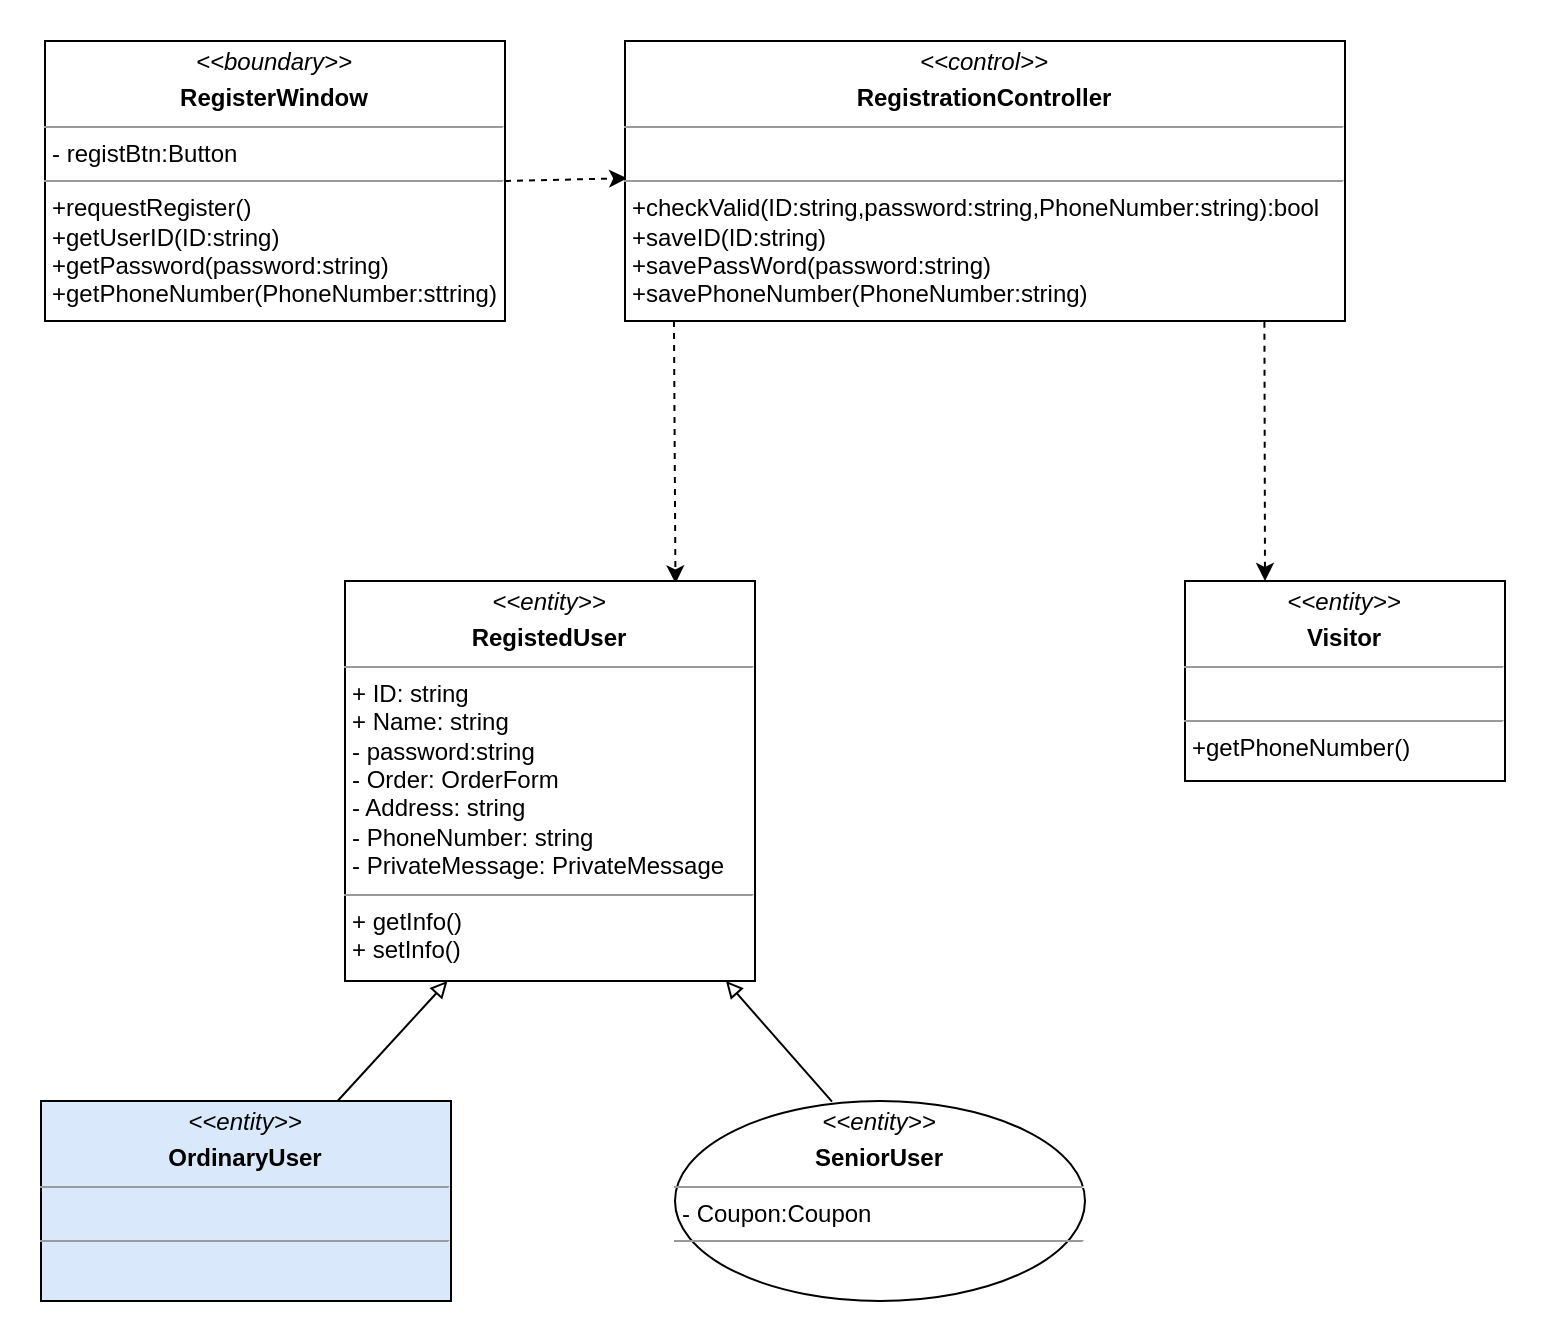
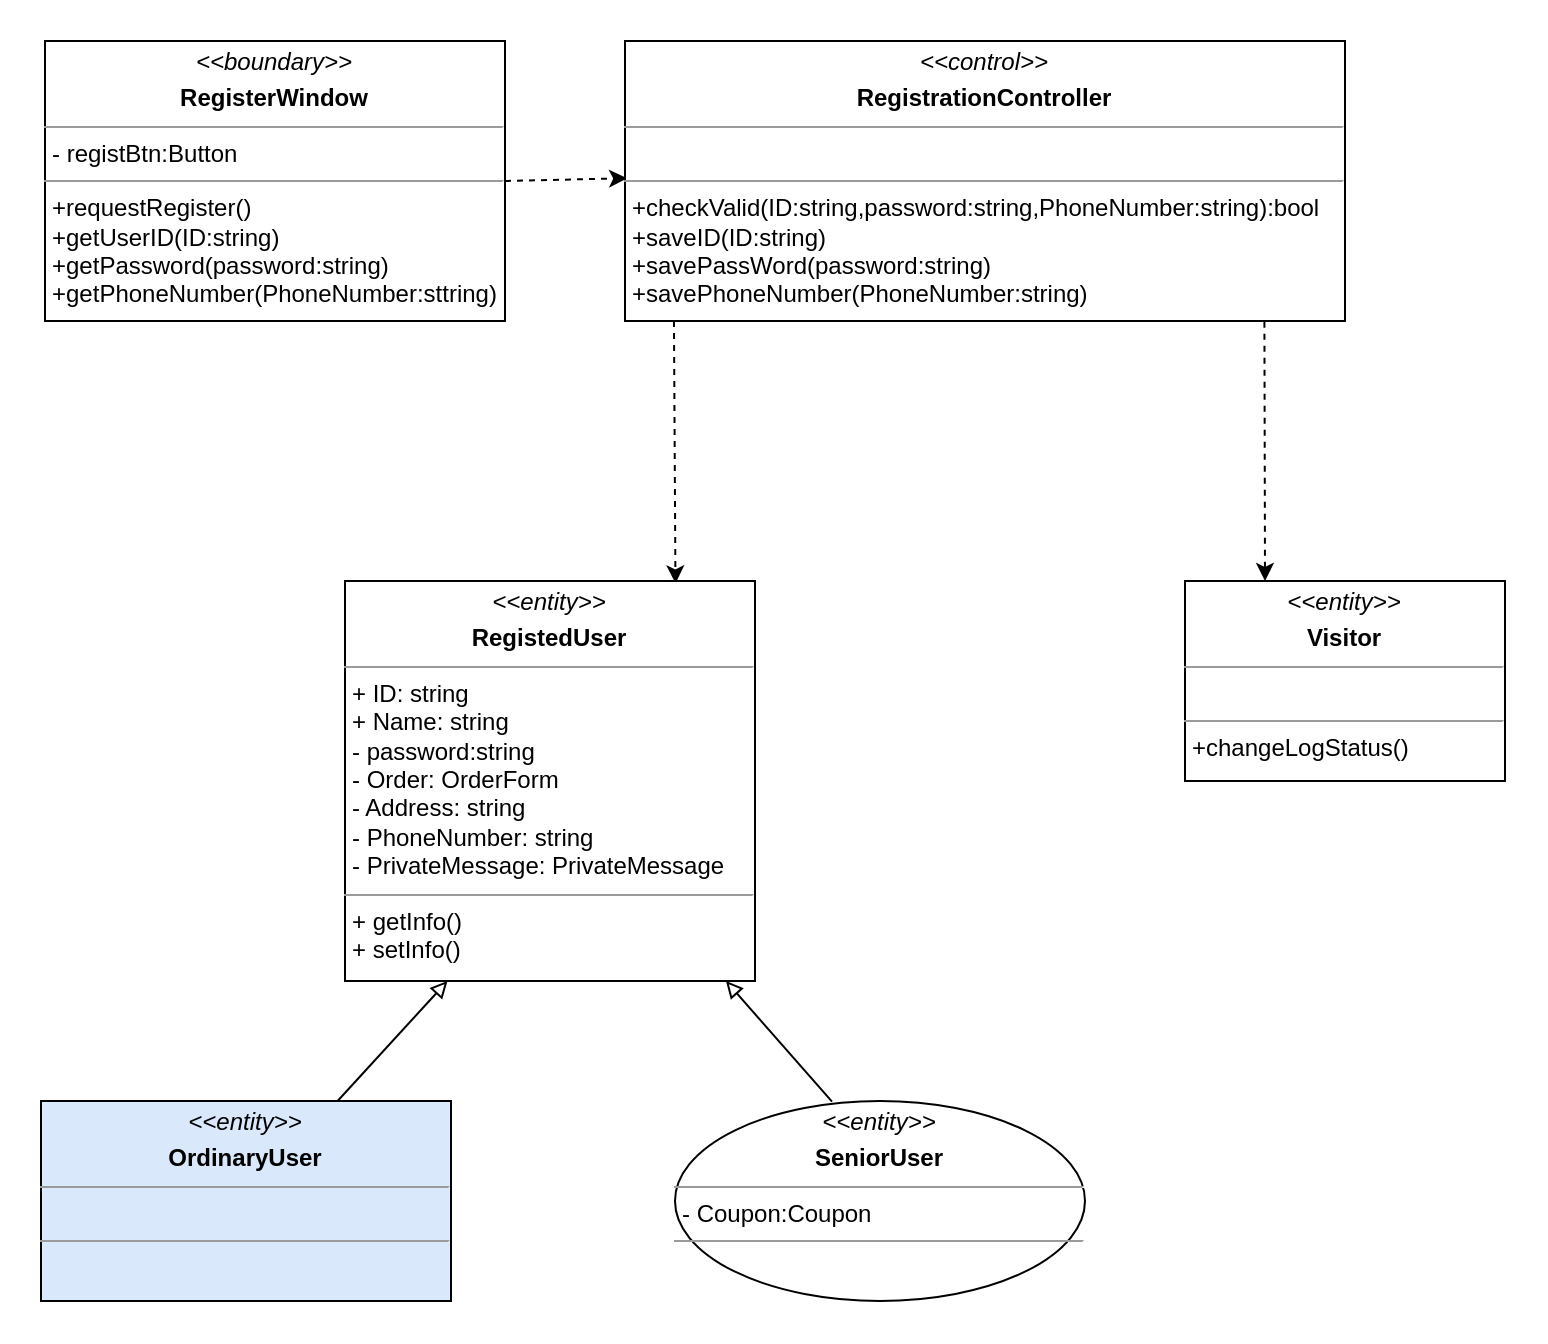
- <mxCell id="10" value="&lt;p style=&quot;margin: 0px ; margin-top: 4px ; text-align: center&quot;&gt;&lt;i&gt;&amp;lt;&amp;lt;entity&amp;gt;&amp;gt;&lt;/i&gt;&lt;b&gt;&lt;br&gt;&lt;/b&gt;&lt;/p&gt;&lt;p style=&quot;margin: 0px ; margin-top: 4px ; text-align: center&quot;&gt;&lt;b&gt;Visitor&lt;/b&gt;&lt;/p&gt;&lt;hr size=&quot;1&quot;&gt;&lt;p style=&quot;margin: 0px ; margin-left: 4px&quot;&gt;&lt;br&gt;&lt;/p&gt;&lt;hr size=&quot;1&quot;&gt;&lt;p style=&quot;margin: 0px ; margin-left: 4px&quot;&gt;+getPhoneNumber()&lt;/p&gt;" style="verticalAlign=top;align=left;overflow=fill;fontSize=12;fontFamily=Helvetica;html=1;" parent="1" vertex="1"><mxGeometry x="592" y="290" width="160" height="100" as="geometry" /></mxCell>
+ <mxCell id="10" value="&lt;p style=&quot;margin: 0px ; margin-top: 4px ; text-align: center&quot;&gt;&lt;i&gt;&amp;lt;&amp;lt;entity&amp;gt;&amp;gt;&lt;/i&gt;&lt;b&gt;&lt;br&gt;&lt;/b&gt;&lt;/p&gt;&lt;p style=&quot;margin: 0px ; margin-top: 4px ; text-align: center&quot;&gt;&lt;b&gt;Visitor&lt;/b&gt;&lt;/p&gt;&lt;hr size=&quot;1&quot;&gt;&lt;p style=&quot;margin: 0px ; margin-left: 4px&quot;&gt;&lt;br&gt;&lt;/p&gt;&lt;hr size=&quot;1&quot;&gt;&lt;p style=&quot;margin: 0px ; margin-left: 4px&quot;&gt;+changeLogStatus()&lt;/p&gt;" style="verticalAlign=top;align=left;overflow=fill;fontSize=12;fontFamily=Helvetica;html=1;" parent="1" vertex="1"><mxGeometry x="592" y="290" width="160" height="100" as="geometry" /></mxCell>
